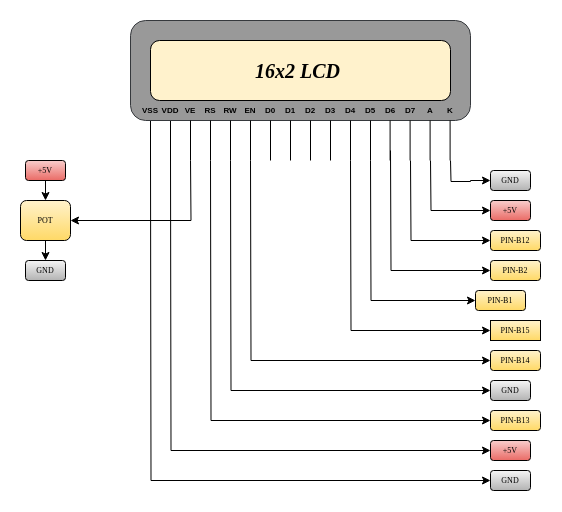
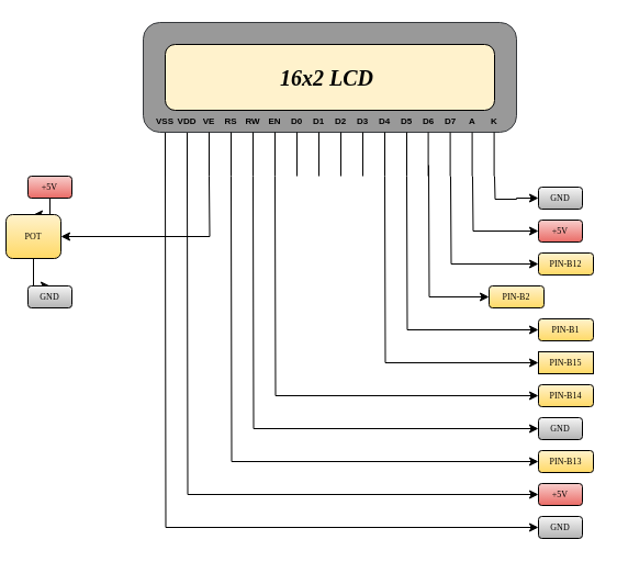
- <mxCell id="60" value="&lt;font face=&quot;Comic Sans MS&quot;&gt;&lt;span style=&quot;font-size: 8px&quot;&gt;POT&lt;/span&gt;&lt;/font&gt;" style="rounded=1;whiteSpace=wrap;html=1;strokeWidth=1;fontSize=5;fillColor=#fff2cc;gradientColor=#ffd966;" vertex="1" parent="1"><mxGeometry x="20" y="200" width="50" height="40" as="geometry" /></mxCell>
+ <mxCell id="60" value="&lt;font face=&quot;Comic Sans MS&quot;&gt;&lt;span style=&quot;font-size: 8px&quot;&gt;POT&lt;/span&gt;&lt;/font&gt;" style="rounded=1;whiteSpace=wrap;html=1;strokeWidth=1;fontSize=5;fillColor=#fff2cc;gradientColor=#ffd966;" vertex="1" parent="1"><mxGeometry x="5" y="195" width="50" height="40" as="geometry" /></mxCell>
- <mxCell id="43" value="&lt;font face=&quot;Comic Sans MS&quot;&gt;&lt;span style=&quot;font-size: 8px&quot;&gt;PIN-B2&lt;/span&gt;&lt;/font&gt;" style="rounded=1;whiteSpace=wrap;html=1;strokeWidth=1;fontSize=5;fillColor=#fff2cc;gradientColor=#ffd966;" vertex="1" parent="1"><mxGeometry x="490" y="260" width="50" height="20" as="geometry" /></mxCell>
+ <mxCell id="43" value="&lt;font face=&quot;Comic Sans MS&quot;&gt;&lt;span style=&quot;font-size: 8px&quot;&gt;PIN-B2&lt;/span&gt;&lt;/font&gt;" style="rounded=1;whiteSpace=wrap;html=1;strokeWidth=1;fontSize=5;fillColor=#fff2cc;gradientColor=#ffd966;" vertex="1" parent="1"><mxGeometry x="445" y="260" width="50" height="20" as="geometry" /></mxCell>
- <mxCell id="45" value="&lt;font face=&quot;Comic Sans MS&quot;&gt;&lt;span style=&quot;font-size: 8px&quot;&gt;PIN-B1&lt;/span&gt;&lt;/font&gt;" style="rounded=1;whiteSpace=wrap;html=1;strokeWidth=1;fontSize=5;fillColor=#fff2cc;gradientColor=#ffd966;" vertex="1" parent="1"><mxGeometry x="475" y="290" width="50" height="20" as="geometry" /></mxCell>
+ <mxCell id="45" value="&lt;font face=&quot;Comic Sans MS&quot;&gt;&lt;span style=&quot;font-size: 8px&quot;&gt;PIN-B1&lt;/span&gt;&lt;/font&gt;" style="rounded=1;whiteSpace=wrap;html=1;strokeWidth=1;fontSize=5;fillColor=#fff2cc;gradientColor=#ffd966;" vertex="1" parent="1"><mxGeometry x="490" y="290" width="50" height="20" as="geometry" /></mxCell>
